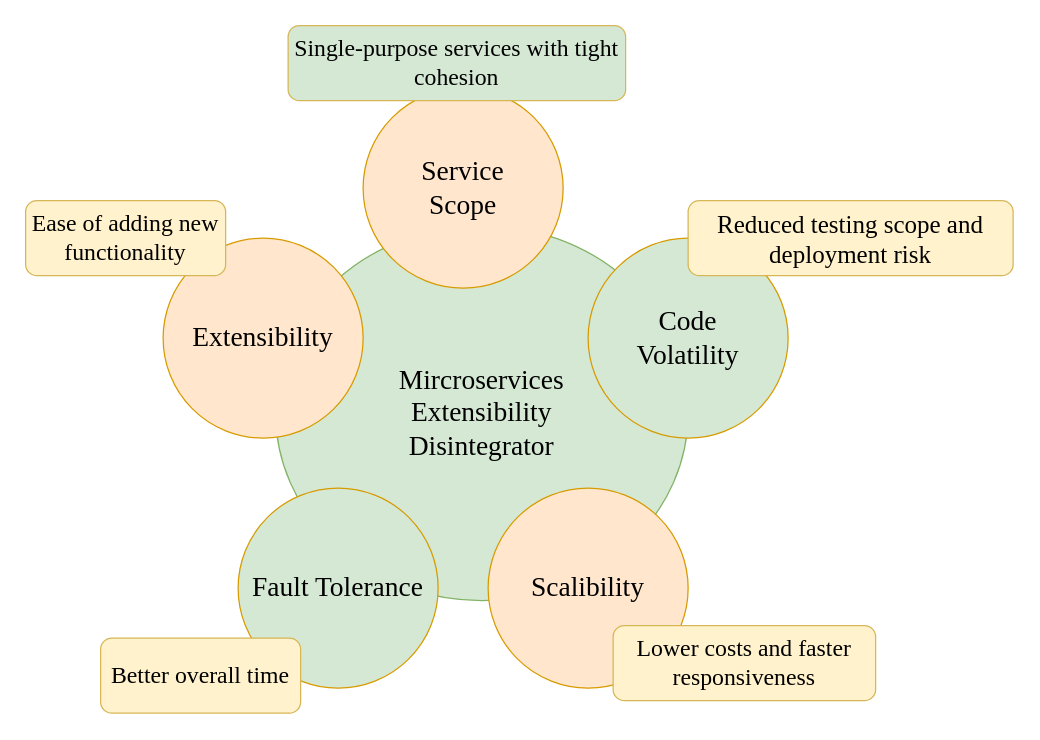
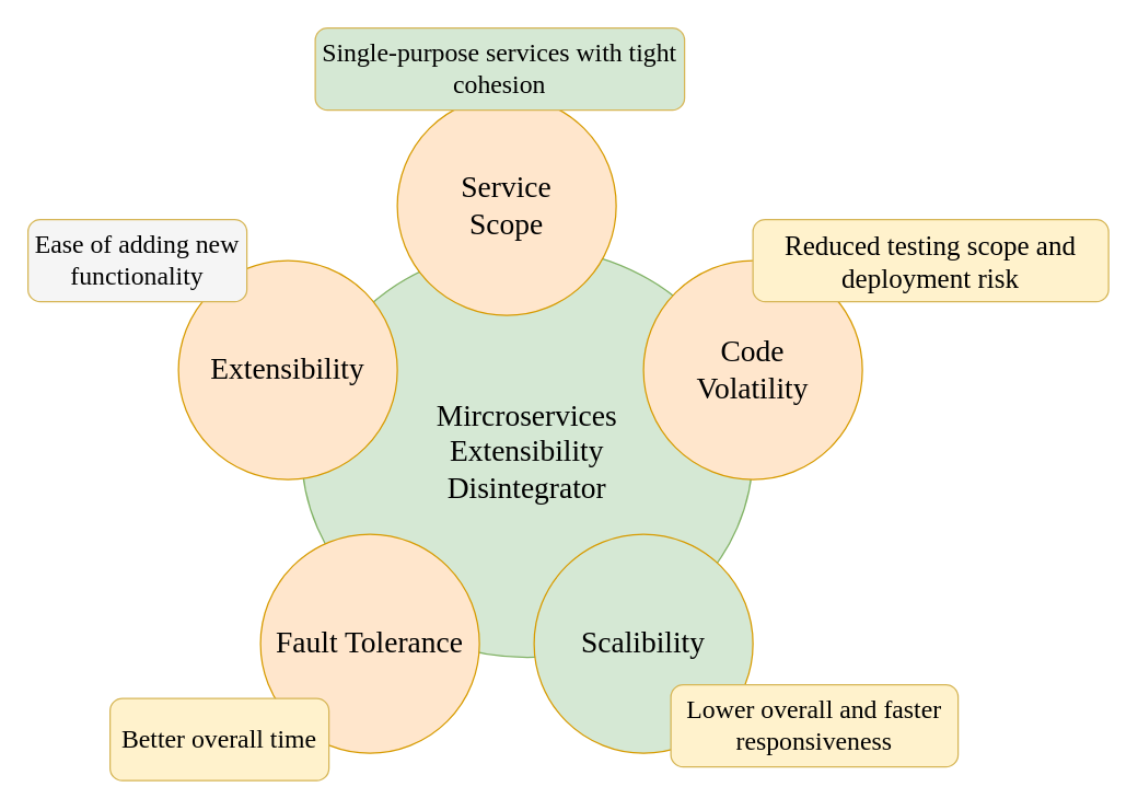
- <mxCell id="12" value="&lt;font face=&quot;Comic Sans MS&quot; style=&quot;font-size: 19px;&quot;&gt;Ease of adding new functionality&lt;/font&gt;" style="rounded=1;whiteSpace=wrap;html=1;fillColor=#fff2cc;strokeColor=#d6b656;" vertex="1" parent="1"><mxGeometry x="20" y="160" width="160" height="60" as="geometry" /></mxCell>
+ <mxCell id="12" value="&lt;font face=&quot;Comic Sans MS&quot; style=&quot;font-size: 19px;&quot;&gt;Ease of adding new functionality&lt;/font&gt;" style="rounded=1;whiteSpace=wrap;html=1;fillColor=#f5f5f5;strokeColor=#d6b656;" vertex="1" parent="1"><mxGeometry x="20" y="160" width="160" height="60" as="geometry" /></mxCell>
- <mxCell id="5" value="&lt;font face=&quot;Comic Sans MS&quot;&gt;Code &lt;br&gt;Volatility&lt;/font&gt;" style="ellipse;whiteSpace=wrap;html=1;rounded=0;shadow=0;dashed=0;comic=0;fontFamily=Verdana;fontSize=22;fillColor=#d5e8d4;strokeColor=#d79b00;" parent="1" vertex="1"><mxGeometry x="470" y="190" width="160" height="160" as="geometry" /></mxCell>
+ <mxCell id="5" value="&lt;font face=&quot;Comic Sans MS&quot;&gt;Code &lt;br&gt;Volatility&lt;/font&gt;" style="ellipse;whiteSpace=wrap;html=1;rounded=0;shadow=0;dashed=0;comic=0;fontFamily=Verdana;fontSize=22;fillColor=#ffe6cc;strokeColor=#d79b00;" parent="1" vertex="1"><mxGeometry x="470" y="190" width="160" height="160" as="geometry" /></mxCell>
- <mxCell id="4" value="&lt;font face=&quot;Comic Sans MS&quot;&gt;Fault Tolerance&lt;/font&gt;" style="ellipse;whiteSpace=wrap;html=1;rounded=0;shadow=0;dashed=0;comic=0;fontFamily=Verdana;fontSize=22;fillColor=#d5e8d4;strokeColor=#d79b00;" parent="1" vertex="1"><mxGeometry x="190" y="390" width="160" height="160" as="geometry" /></mxCell>
+ <mxCell id="4" value="&lt;font face=&quot;Comic Sans MS&quot;&gt;Fault Tolerance&lt;/font&gt;" style="ellipse;whiteSpace=wrap;html=1;rounded=0;shadow=0;dashed=0;comic=0;fontFamily=Verdana;fontSize=22;fillColor=#ffe6cc;strokeColor=#d79b00;" parent="1" vertex="1"><mxGeometry x="190" y="390" width="160" height="160" as="geometry" /></mxCell>
- <mxCell id="7" value="&lt;font face=&quot;Comic Sans MS&quot;&gt;Scalibility&lt;/font&gt;" style="ellipse;whiteSpace=wrap;html=1;rounded=0;shadow=0;dashed=0;comic=0;fontFamily=Verdana;fontSize=22;fillColor=#ffe6cc;strokeColor=#d79b00;" parent="1" vertex="1"><mxGeometry x="390" y="390" width="160" height="160" as="geometry" /></mxCell>
+ <mxCell id="7" value="&lt;font face=&quot;Comic Sans MS&quot;&gt;Scalibility&lt;/font&gt;" style="ellipse;whiteSpace=wrap;html=1;rounded=0;shadow=0;dashed=0;comic=0;fontFamily=Verdana;fontSize=22;fillColor=#d5e8d4;strokeColor=#d79b00;" parent="1" vertex="1"><mxGeometry x="390" y="390" width="160" height="160" as="geometry" /></mxCell>
- <mxCell id="10" value="&lt;font face=&quot;Comic Sans MS&quot; style=&quot;font-size: 19px;&quot;&gt;Lower costs and faster responsiveness&lt;/font&gt;" style="rounded=1;whiteSpace=wrap;html=1;fillColor=#fff2cc;strokeColor=#d6b656;" vertex="1" parent="1"><mxGeometry x="490" y="500" width="210" height="60" as="geometry" /></mxCell>
+ <mxCell id="10" value="&lt;font face=&quot;Comic Sans MS&quot; style=&quot;font-size: 19px;&quot;&gt;Lower overall and faster responsiveness&lt;/font&gt;" style="rounded=1;whiteSpace=wrap;html=1;fillColor=#fff2cc;strokeColor=#d6b656;" vertex="1" parent="1"><mxGeometry x="490" y="500" width="210" height="60" as="geometry" /></mxCell>
